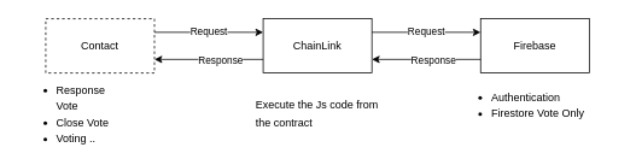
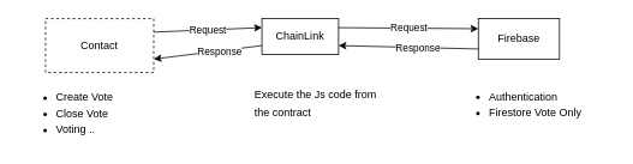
- <mxCell id="3" value="ChainLink" style="rounded=0;whiteSpace=wrap;html=1;" parent="1" vertex="1"><mxGeometry x="290" y="20" width="120" height="60" as="geometry" /></mxCell>
+ <mxCell id="3" value="ChainLink" style="rounded=0;whiteSpace=wrap;html=1;" parent="1" vertex="1"><mxGeometry x="290" y="20" width="85" height="40" as="geometry" /></mxCell>
- <mxCell id="4" value="Firebase" style="rounded=0;whiteSpace=wrap;html=1;" parent="1" vertex="1"><mxGeometry x="530" y="20" width="120" height="60" as="geometry" /></mxCell>
+ <mxCell id="4" value="Firebase" style="rounded=0;whiteSpace=wrap;html=1;" parent="1" vertex="1"><mxGeometry x="530" y="20" width="90" height="45" as="geometry" /></mxCell>
- <mxCell id="11" value="&lt;ul style=&quot;line-height: 150%;&quot;&gt;&lt;li&gt;Response Vote&lt;/li&gt;&lt;li&gt;Close Vote&lt;/li&gt;&lt;li&gt;Voting&amp;nbsp;..&lt;/li&gt;&lt;/ul&gt;" style="text;html=1;align=left;verticalAlign=middle;whiteSpace=wrap;rounded=0;" parent="1" vertex="1"><mxGeometry x="20" y="90" width="120" height="70" as="geometry" /></mxCell>
+ <mxCell id="11" value="&lt;ul style=&quot;line-height: 150%;&quot;&gt;&lt;li&gt;Create Vote&lt;/li&gt;&lt;li&gt;Close Vote&lt;/li&gt;&lt;li&gt;Voting&amp;nbsp;..&lt;/li&gt;&lt;/ul&gt;" style="text;html=1;align=left;verticalAlign=middle;whiteSpace=wrap;rounded=0;" parent="1" vertex="1"><mxGeometry x="20" y="90" width="120" height="70" as="geometry" /></mxCell>
- <mxCell id="13" value="&lt;p style=&quot;line-height: 160%;&quot;&gt;&lt;span style=&quot;background-color: initial;&quot;&gt;Execute the Js code&lt;/span&gt;&lt;span style=&quot;background-color: initial;&quot;&gt;&amp;nbsp;from the contract&lt;/span&gt;&lt;/p&gt;" style="text;html=1;align=left;verticalAlign=middle;whiteSpace=wrap;rounded=0;" parent="1" vertex="1"><mxGeometry x="280" y="90" width="150" height="70" as="geometry" /></mxCell>
+ <mxCell id="13" value="&lt;p style=&quot;line-height: 160%;&quot;&gt;&lt;span style=&quot;background-color: initial;&quot;&gt;Execute the Js code&lt;/span&gt;&lt;span style=&quot;background-color: initial;&quot;&gt;&amp;nbsp;from the contract&lt;/span&gt;&lt;/p&gt;" style="text;html=1;align=left;verticalAlign=middle;whiteSpace=wrap;rounded=0;" parent="1" vertex="1"><mxGeometry x="280" y="80" width="150" height="70" as="geometry" /></mxCell>
